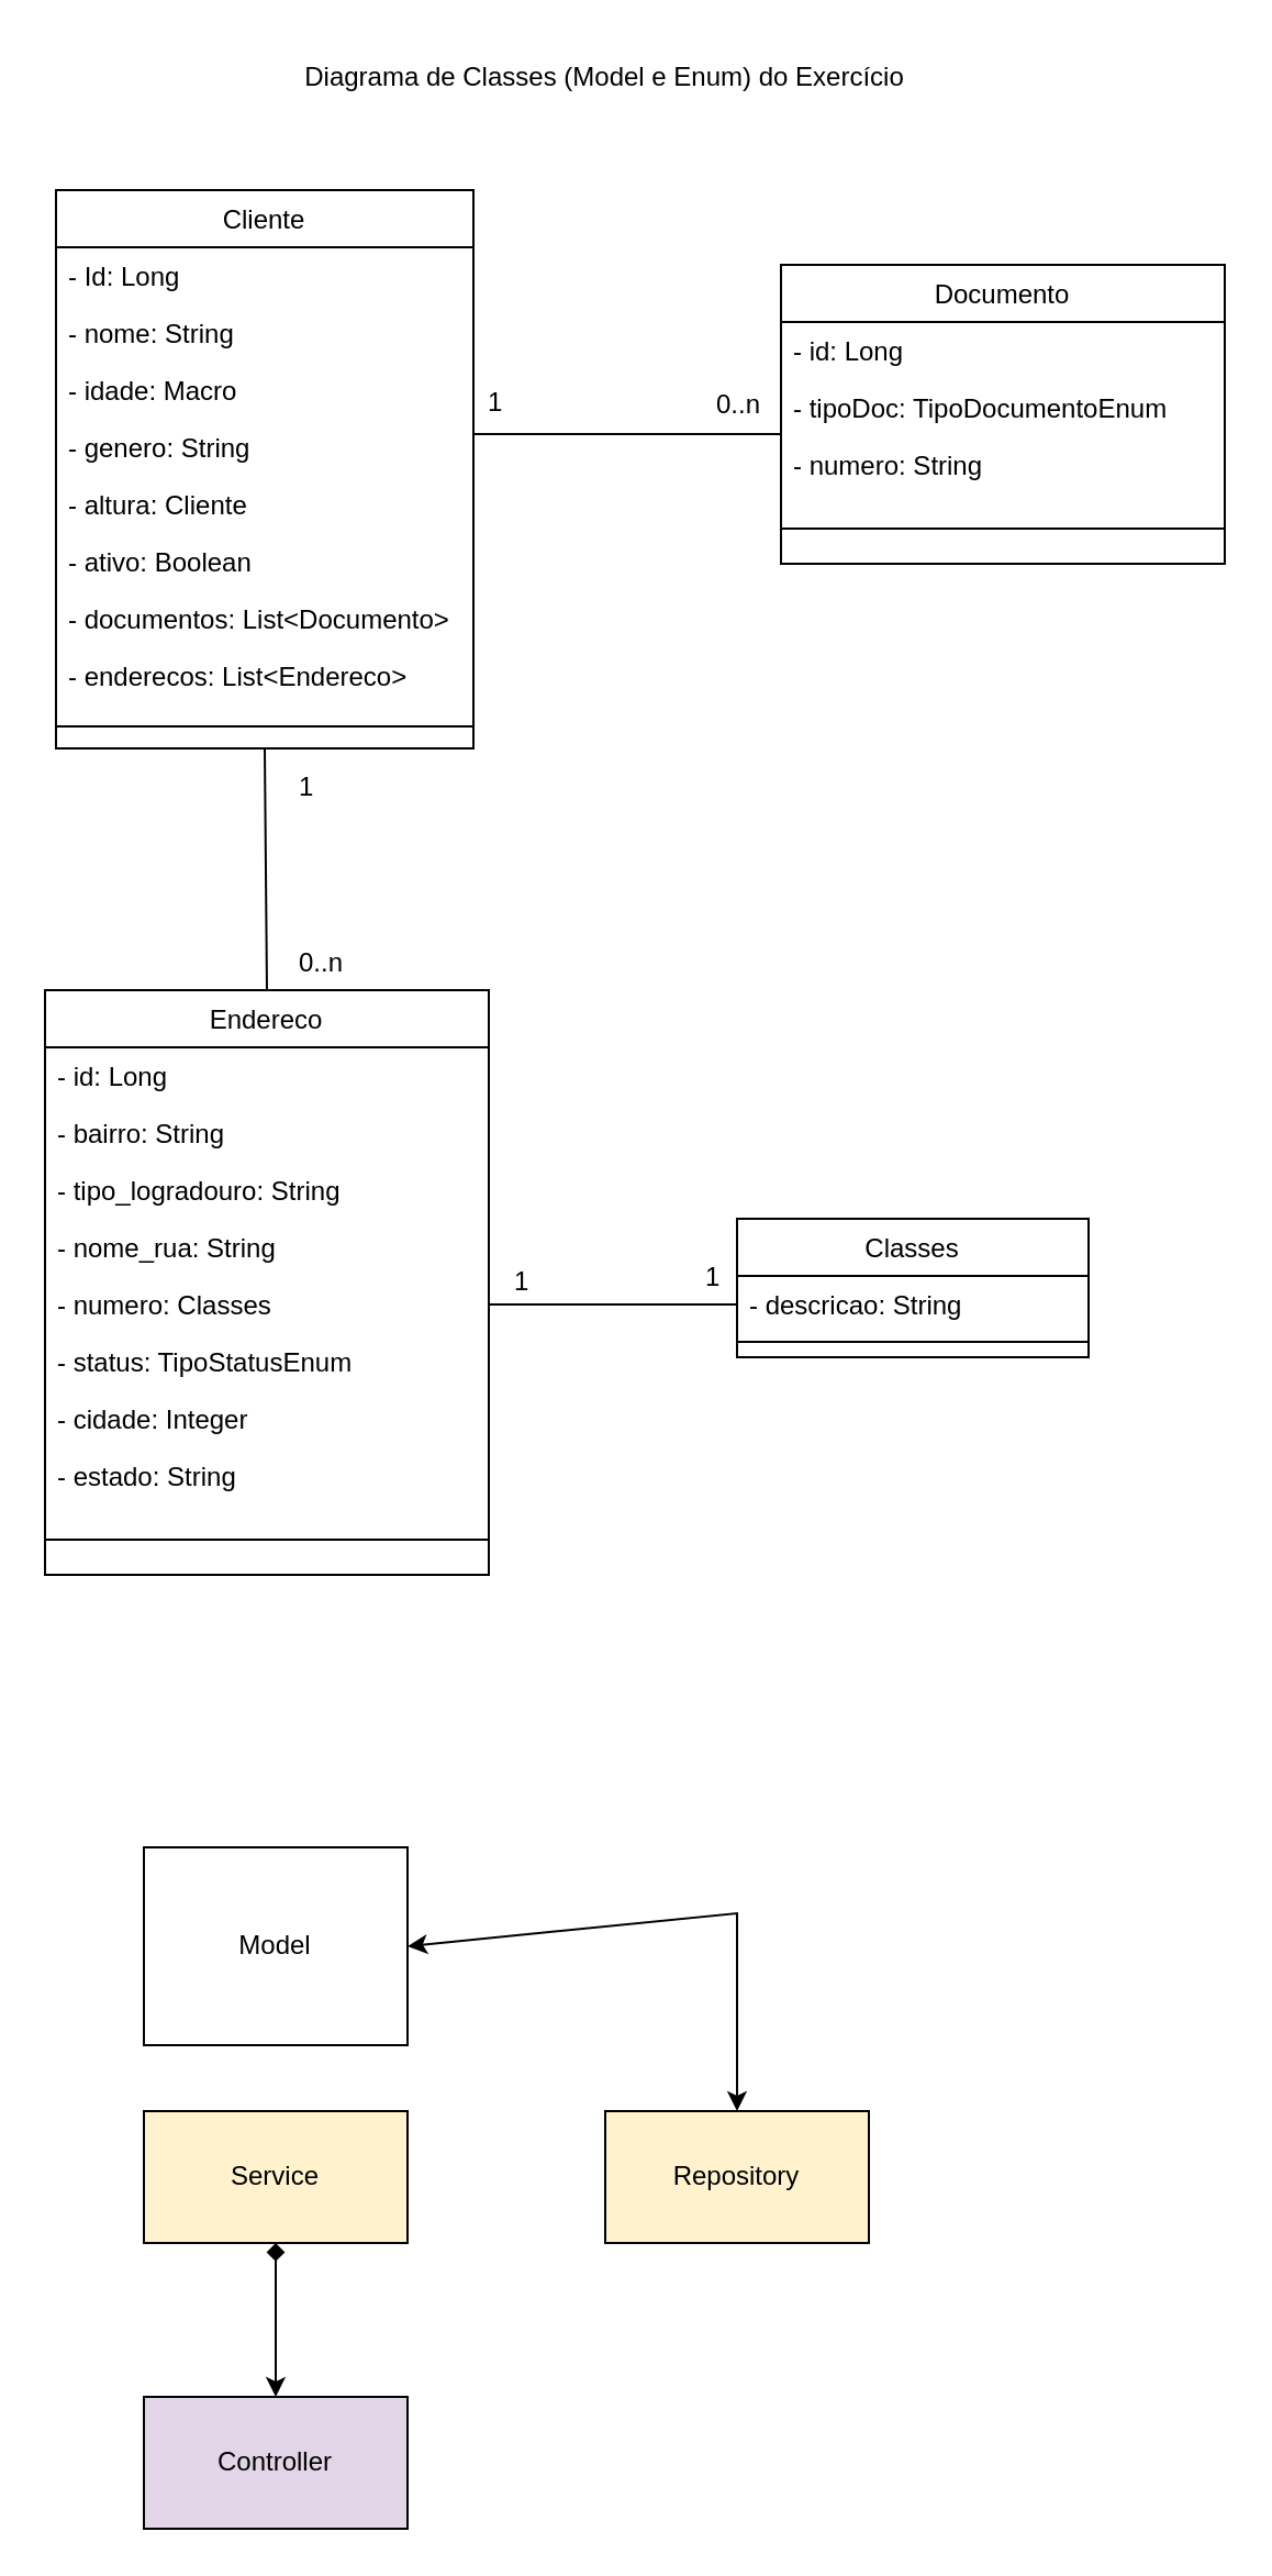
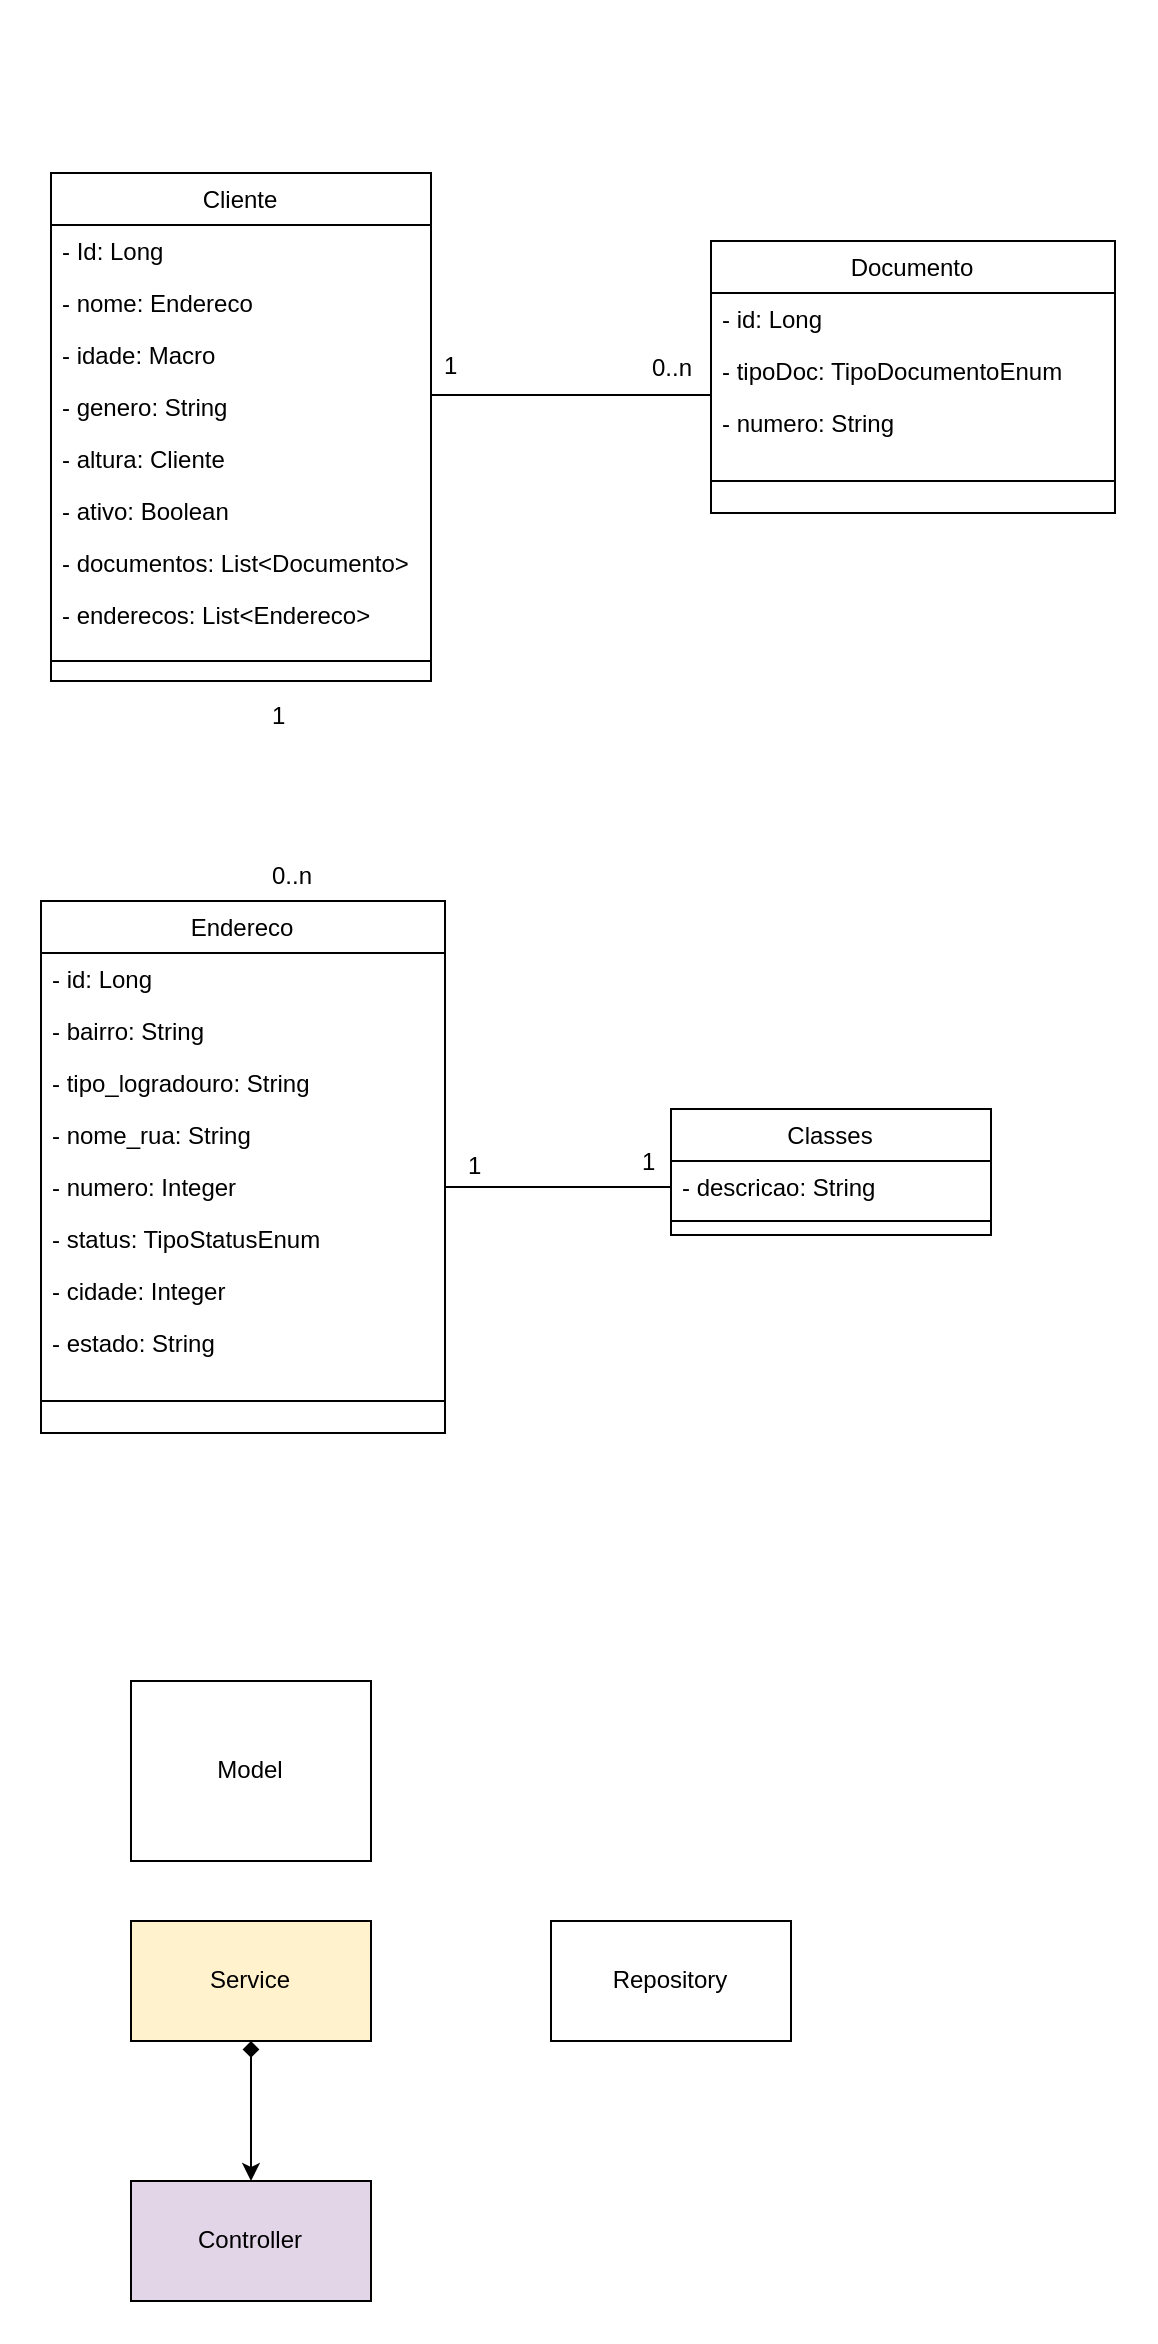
- <mxCell id="27" value="Diagrama de Classes (Model e Enum) do Exercício" style="text;html=1;strokeColor=none;fillColor=none;align=center;verticalAlign=middle;whiteSpace=wrap;rounded=0;" vertex="1" parent="1"><mxGeometry x="125" y="20" width="300" height="30" as="geometry" /></mxCell>
- <mxCell id="4" value="- nome: String" style="text;align=left;verticalAlign=top;spacingLeft=4;spacingRight=4;overflow=hidden;rotatable=0;points=[[0,0.5],[1,0.5]];portConstraint=eastwest;rounded=0;shadow=0;html=0;" vertex="1" parent="2"><mxGeometry y="52" width="190" height="26" as="geometry" /></mxCell>
+ <mxCell id="4" value="- nome: Endereco" style="text;align=left;verticalAlign=top;spacingLeft=4;spacingRight=4;overflow=hidden;rotatable=0;points=[[0,0.5],[1,0.5]];portConstraint=eastwest;rounded=0;shadow=0;html=0;" vertex="1" parent="2"><mxGeometry y="52" width="190" height="26" as="geometry" /></mxCell>
- <mxCell id="38" value="" style="endArrow=none;html=1;rounded=0;entryX=0.5;entryY=0;entryDx=0;entryDy=0;exitX=0.5;exitY=1;exitDx=0;exitDy=0;" edge="1" parent="1" source="2" target="28"><mxGeometry width="50" height="50" relative="1" as="geometry"><mxPoint x="90" y="400" as="sourcePoint" /><mxPoint x="230" y="400" as="targetPoint" /><Array as="points" /></mxGeometry></mxCell>
- <mxCell id="33" value="- numero: Classes" style="text;align=left;verticalAlign=top;spacingLeft=4;spacingRight=4;overflow=hidden;rotatable=0;points=[[0,0.5],[1,0.5]];portConstraint=eastwest;rounded=0;shadow=0;html=0;" vertex="1" parent="28"><mxGeometry y="130" width="202" height="26" as="geometry" /></mxCell>
+ <mxCell id="33" value="- numero: Integer" style="text;align=left;verticalAlign=top;spacingLeft=4;spacingRight=4;overflow=hidden;rotatable=0;points=[[0,0.5],[1,0.5]];portConstraint=eastwest;rounded=0;shadow=0;html=0;" vertex="1" parent="28"><mxGeometry y="130" width="202" height="26" as="geometry" /></mxCell>
- <mxCell id="25" value="" style="endArrow=classic;startArrow=classic;html=1;rounded=0;exitX=1;exitY=0.5;exitDx=0;exitDy=0;entryX=0.5;entryY=0;entryDx=0;entryDy=0;" edge="1" parent="1" source="21" target="22"><mxGeometry width="50" height="50" relative="1" as="geometry"><mxPoint x="95" y="890" as="sourcePoint" /><mxPoint x="145" y="840" as="targetPoint" /><Array as="points"><mxPoint x="335" y="870" /></Array></mxGeometry></mxCell>
- <mxCell id="22" value="Repository" style="rounded=0;whiteSpace=wrap;html=1;fillColor=#fff2cc;" vertex="1" parent="1"><mxGeometry x="275" y="960" width="120" height="60" as="geometry" /></mxCell>
+ <mxCell id="22" value="Repository" style="rounded=0;whiteSpace=wrap;html=1;" vertex="1" parent="1"><mxGeometry x="275" y="960" width="120" height="60" as="geometry" /></mxCell>
